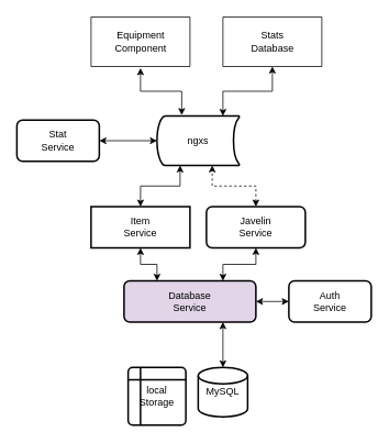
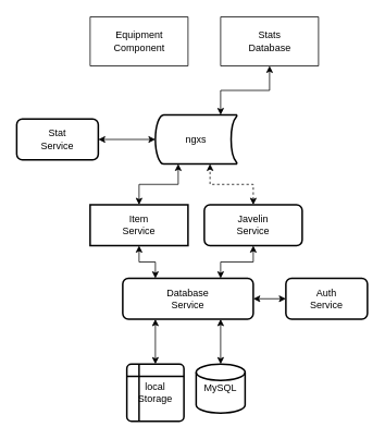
- <mxCell id="5" style="edgeStyle=orthogonalEdgeStyle;rounded=0;orthogonalLoop=1;jettySize=auto;html=1;exitX=0.3;exitY=-0.017;exitDx=0;exitDy=0;exitPerimeter=0;entryX=0.5;entryY=1.033;entryDx=0;entryDy=0;entryPerimeter=0;startArrow=classic;startFill=1;" edge="1" parent="1" source="7" target="21"><mxGeometry relative="1" as="geometry" /></mxCell>
- <mxCell id="9" value="Database&lt;br&gt;Service&lt;br&gt;" style="rounded=1;whiteSpace=wrap;html=1;absoluteArcSize=1;arcSize=14;strokeWidth=2;fillColor=#e1d5e7;" vertex="1" parent="1"><mxGeometry x="150" y="340" width="160" height="50" as="geometry" /></mxCell>
+ <mxCell id="9" value="Database&lt;br&gt;Service&lt;br&gt;" style="rounded=1;whiteSpace=wrap;html=1;absoluteArcSize=1;arcSize=14;strokeWidth=2;" vertex="1" parent="1"><mxGeometry x="150" y="340" width="160" height="50" as="geometry" /></mxCell>
+ <mxCell id="13" style="edgeStyle=orthogonalEdgeStyle;rounded=0;orthogonalLoop=1;jettySize=auto;html=1;exitX=0.5;exitY=0;exitDx=0;exitDy=0;entryX=0.25;entryY=1;entryDx=0;entryDy=0;startArrow=classic;startFill=1;" edge="1" parent="1" source="14" target="9"><mxGeometry relative="1" as="geometry" /></mxCell>
